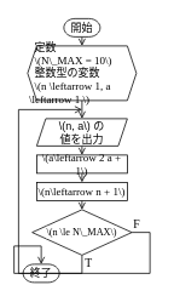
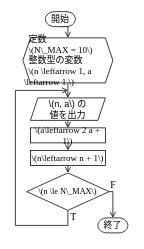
- <mxCell id="3" value="開始" style="strokeWidth=1;html=1;shape=mxgraph.flowchart.terminator;whiteSpace=wrap;fontFamily=Lucida Console;fontSize=12;" vertex="1" parent="1"><mxGeometry x="70" y="20" width="40" height="20" as="geometry" /></mxCell>
+ <mxCell id="3" value="開始" style="strokeWidth=1;html=1;shape=mxgraph.flowchart.terminator;whiteSpace=wrap;fontFamily=Lucida Console;fontSize=12;" vertex="1" parent="1"><mxGeometry x="60" y="15" width="40" height="20" as="geometry" /></mxCell>
- <mxCell id="6" value="終了" style="strokeWidth=1;html=1;shape=mxgraph.flowchart.terminator;whiteSpace=wrap;fontFamily=Lucida Console;fontSize=12;" vertex="1" parent="1"><mxGeometry x="25" y="290" width="40" height="20" as="geometry" /></mxCell>
+ <mxCell id="6" value="終了" style="strokeWidth=1;html=1;shape=mxgraph.flowchart.terminator;whiteSpace=wrap;fontFamily=Lucida Console;fontSize=12;" vertex="1" parent="1"><mxGeometry x="130" y="290" width="40" height="20" as="geometry" /></mxCell>
